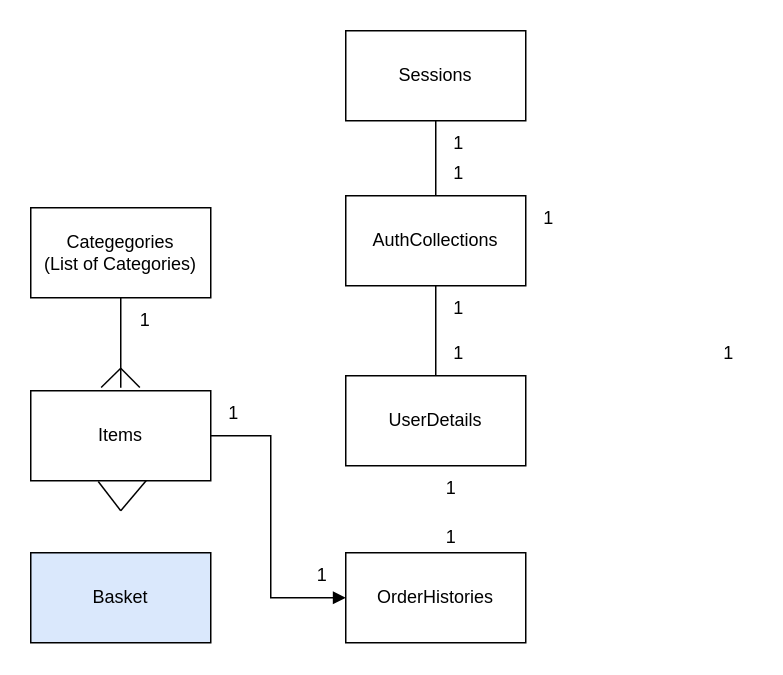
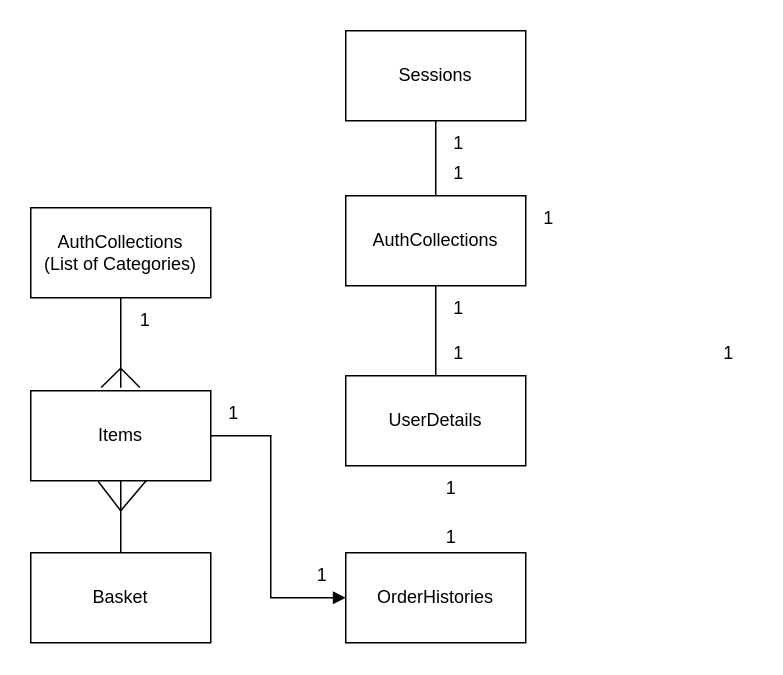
- <mxCell id="6" value="Categegories&lt;div&gt;(List of Categories)&lt;/div&gt;" style="rounded=0;whiteSpace=wrap;html=1;" parent="1" vertex="1"><mxGeometry x="20" y="138" width="120" height="60" as="geometry" /></mxCell>
+ <mxCell id="6" value="AuthCollections&lt;div&gt;(List of Categories)&lt;/div&gt;" style="rounded=0;whiteSpace=wrap;html=1;" parent="1" vertex="1"><mxGeometry x="20" y="138" width="120" height="60" as="geometry" /></mxCell>
+ <mxCell id="26" value="" style="endArrow=none;html=1;rounded=0;exitX=0.5;exitY=1;exitDx=0;exitDy=0;entryX=0.5;entryY=0;entryDx=0;entryDy=0;" edge="1" parent="1" source="7" target="25"><mxGeometry width="50" height="50" relative="1" as="geometry"><mxPoint x="150" y="320" as="sourcePoint" /><mxPoint x="200" y="270" as="targetPoint" /></mxGeometry></mxCell>
- <mxCell id="25" value="Basket" style="rounded=0;whiteSpace=wrap;html=1;fillColor=#dae8fc;" vertex="1" parent="1"><mxGeometry x="20" y="368" width="120" height="60" as="geometry" /></mxCell>
+ <mxCell id="25" value="Basket" style="rounded=0;whiteSpace=wrap;html=1;" vertex="1" parent="1"><mxGeometry x="20" y="368" width="120" height="60" as="geometry" /></mxCell>
